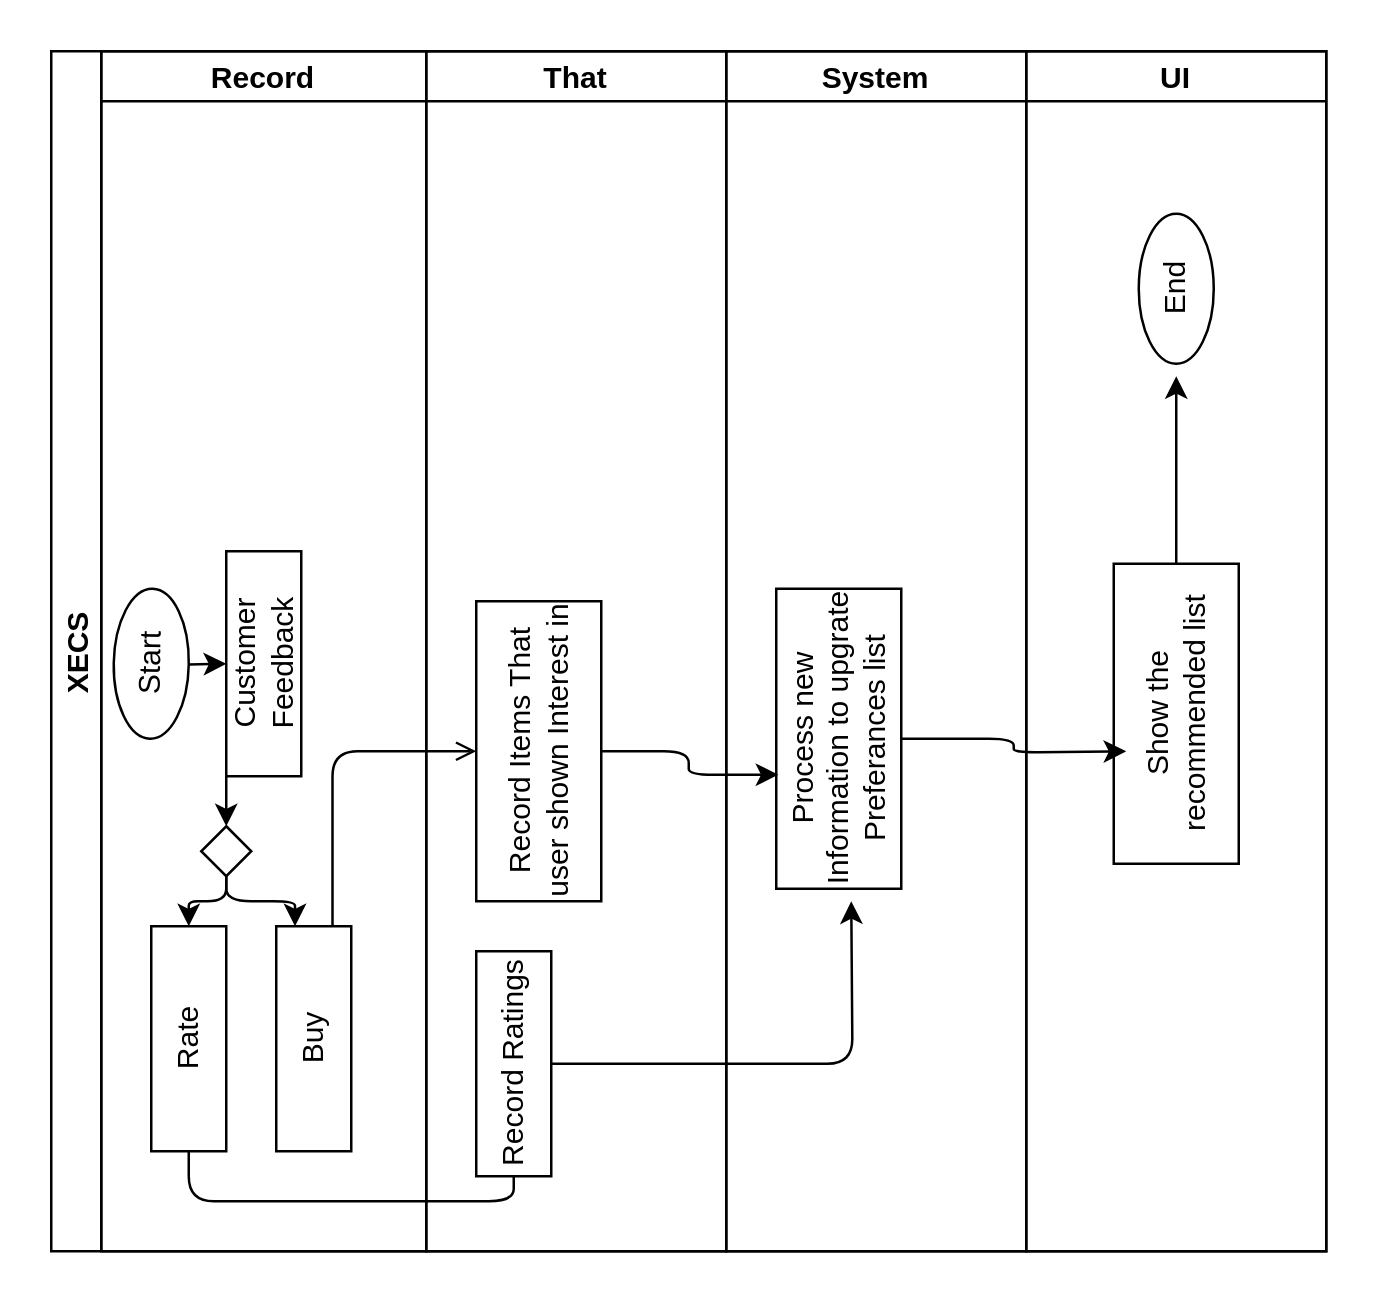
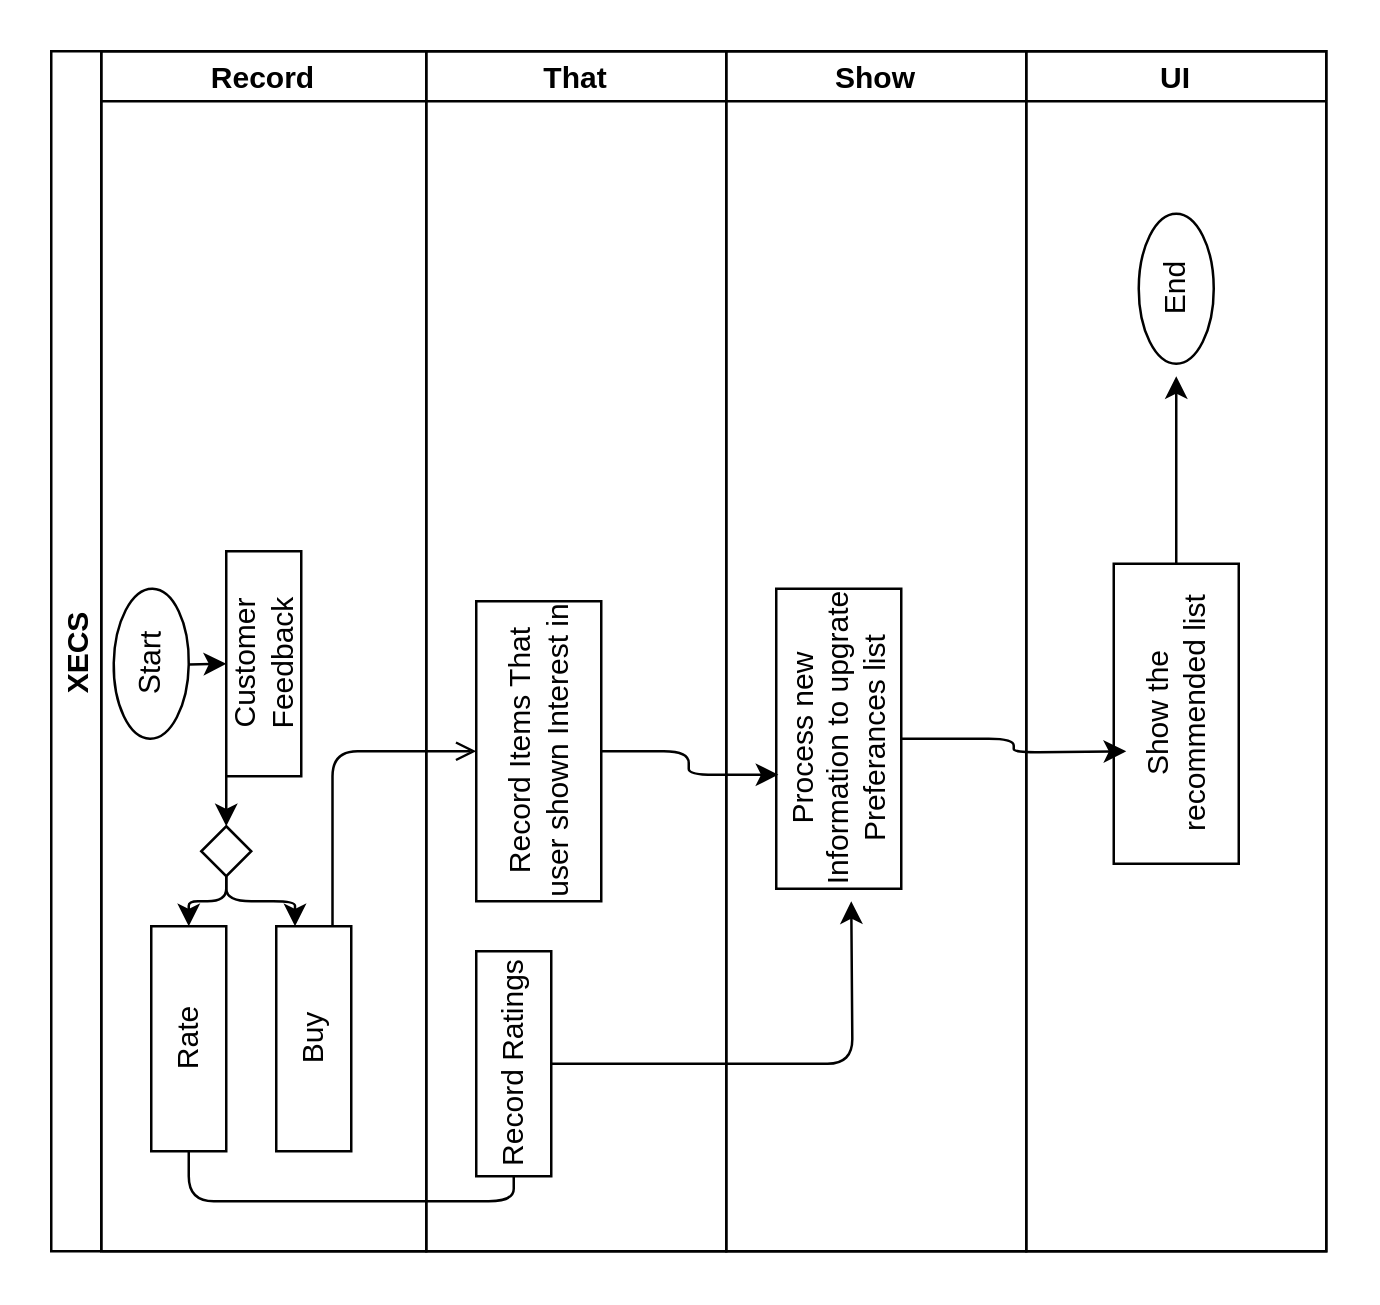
- <mxCell id="16" value="System" style="swimlane;startSize=20;fillColor=none;strokeColor=#000000;fontColor=#000000;" parent="2" vertex="1"><mxGeometry x="270" width="120" height="480" as="geometry" /></mxCell>
+ <mxCell id="16" value="Show" style="swimlane;startSize=20;fillColor=none;strokeColor=#000000;fontColor=#000000;" parent="2" vertex="1"><mxGeometry x="270" width="120" height="480" as="geometry" /></mxCell>
